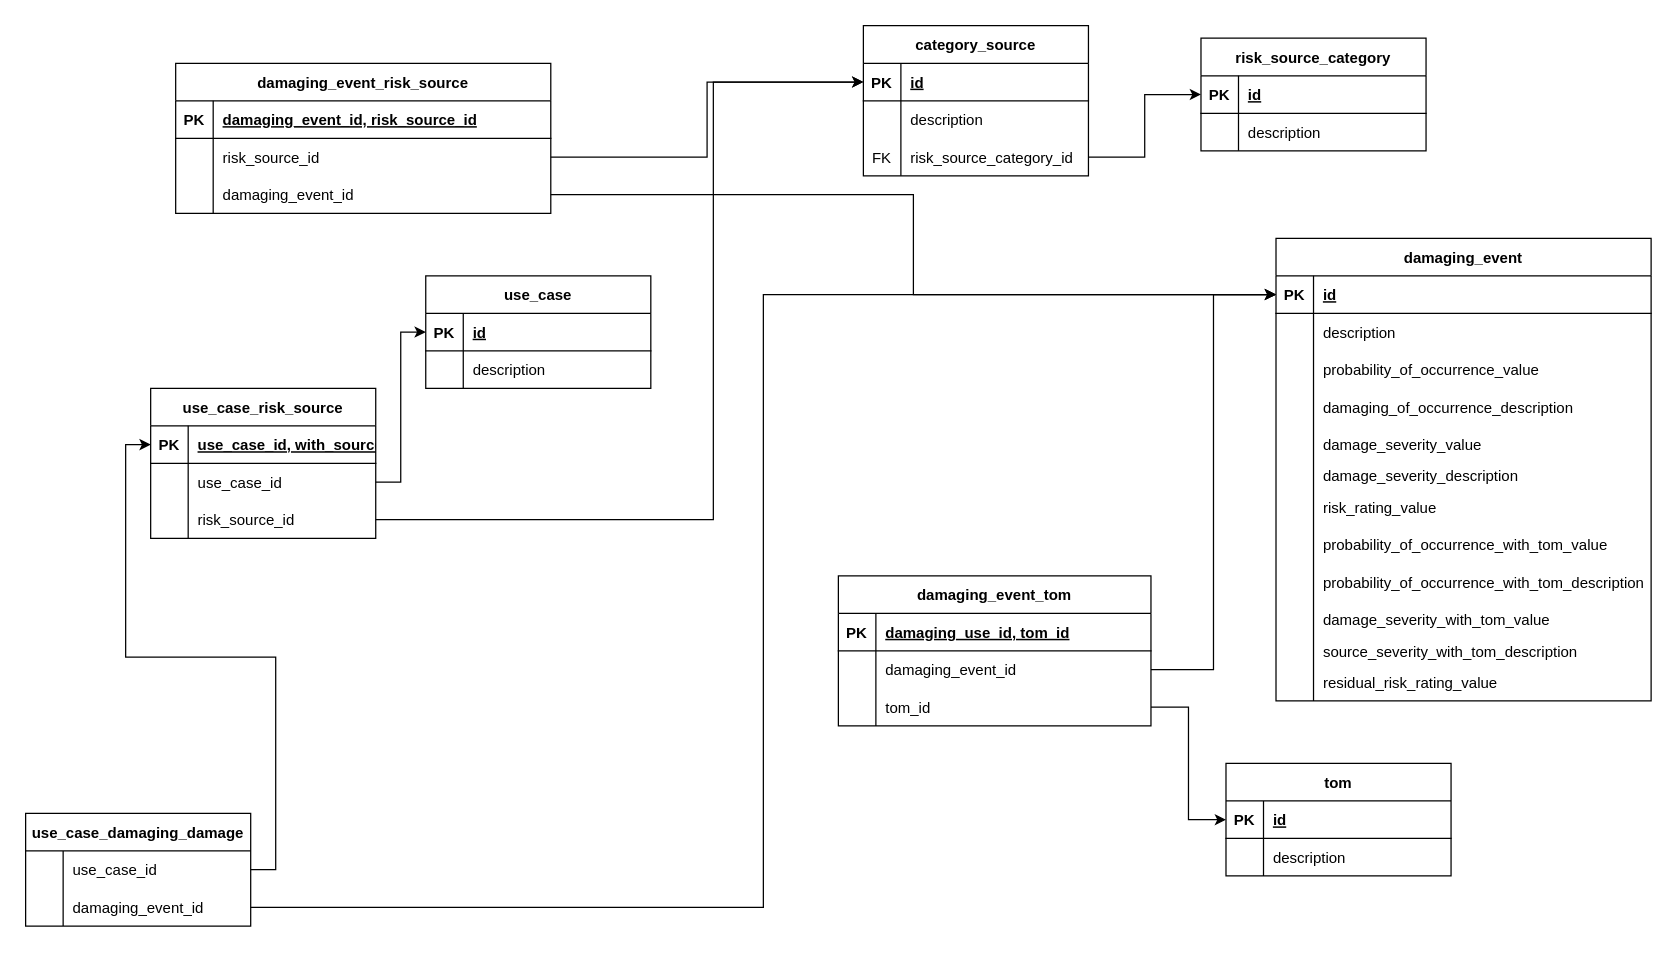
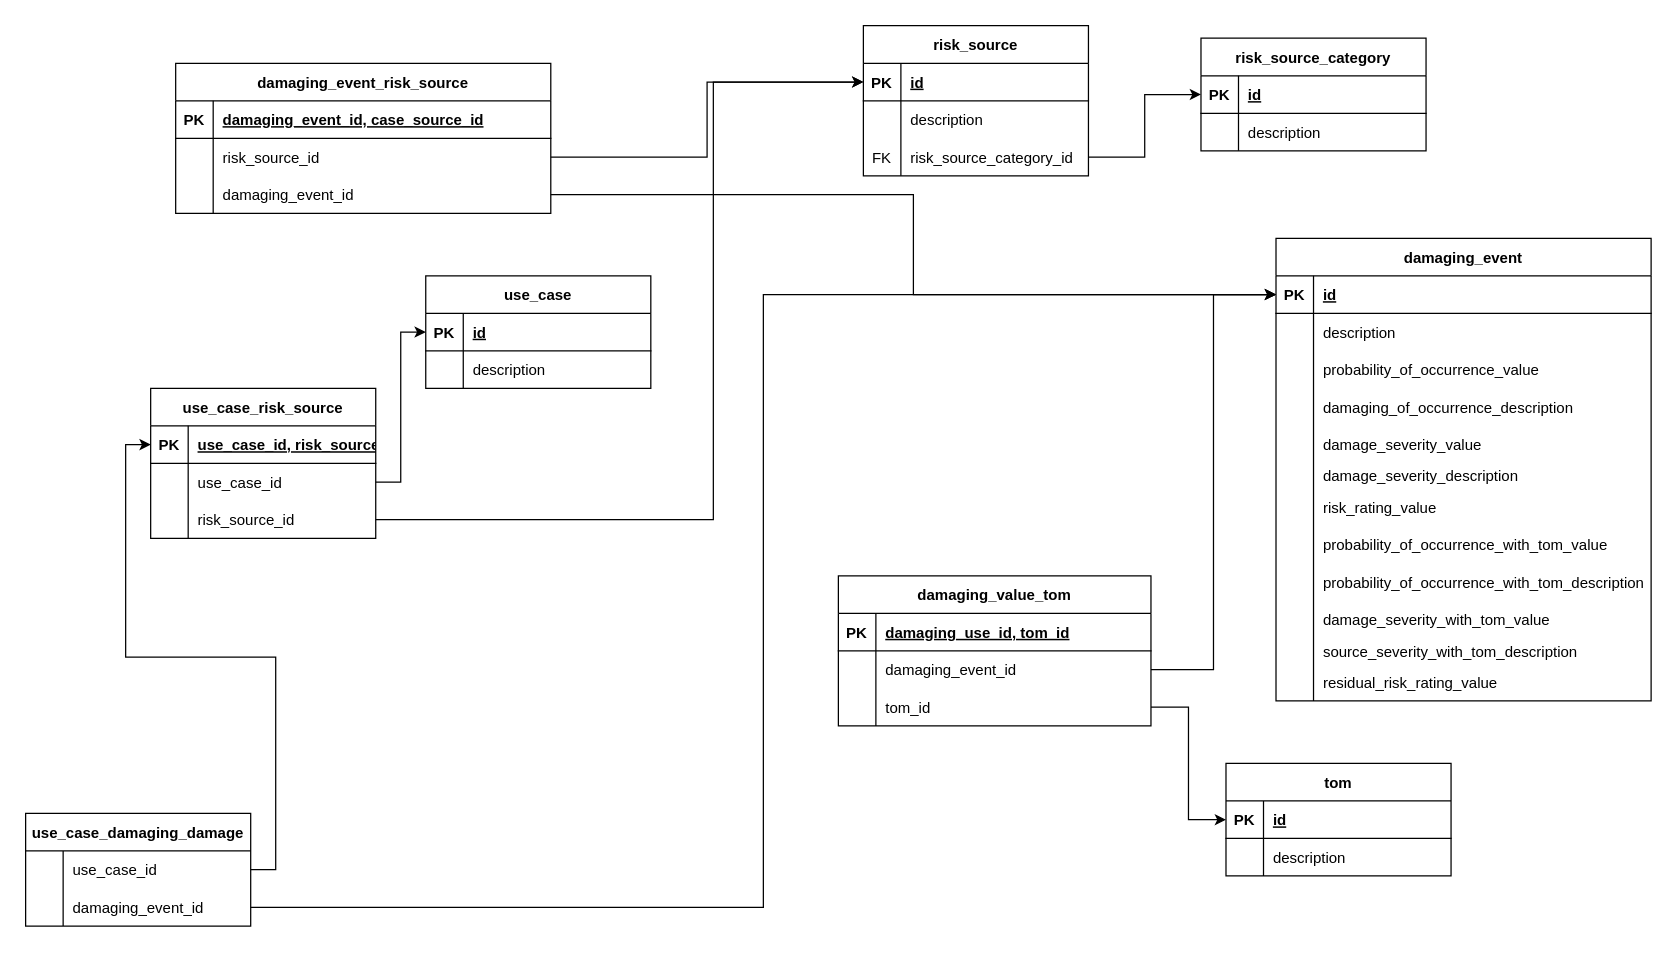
- <mxCell id="9" value="category_source" style="shape=table;startSize=30;container=1;collapsible=1;childLayout=tableLayout;fixedRows=1;rowLines=0;fontStyle=1;align=center;resizeLast=1;" vertex="1" parent="1"><mxGeometry x="690" y="20" width="180" height="120" as="geometry" /></mxCell>
+ <mxCell id="9" value="risk_source" style="shape=table;startSize=30;container=1;collapsible=1;childLayout=tableLayout;fixedRows=1;rowLines=0;fontStyle=1;align=center;resizeLast=1;" vertex="1" parent="1"><mxGeometry x="690" y="20" width="180" height="120" as="geometry" /></mxCell>
- <mxCell id="79" value="damaging_event_id, risk_source_id" style="shape=partialRectangle;connectable=0;fillColor=none;top=0;left=0;bottom=0;right=0;align=left;spacingLeft=6;fontStyle=5;overflow=hidden;" vertex="1" parent="77"><mxGeometry x="30" width="270" height="30" as="geometry"><mxRectangle width="270" height="30" as="alternateBounds" /></mxGeometry></mxCell>
+ <mxCell id="79" value="damaging_event_id, case_source_id" style="shape=partialRectangle;connectable=0;fillColor=none;top=0;left=0;bottom=0;right=0;align=left;spacingLeft=6;fontStyle=5;overflow=hidden;" vertex="1" parent="77"><mxGeometry x="30" width="270" height="30" as="geometry"><mxRectangle width="270" height="30" as="alternateBounds" /></mxGeometry></mxCell>
- <mxCell id="91" value="use_case_id, with_source_id" style="shape=partialRectangle;connectable=0;fillColor=none;top=0;left=0;bottom=0;right=0;align=left;spacingLeft=6;fontStyle=5;overflow=hidden;" vertex="1" parent="89"><mxGeometry x="30" width="150" height="30" as="geometry"><mxRectangle width="150" height="30" as="alternateBounds" /></mxGeometry></mxCell>
+ <mxCell id="91" value="use_case_id, risk_source_id" style="shape=partialRectangle;connectable=0;fillColor=none;top=0;left=0;bottom=0;right=0;align=left;spacingLeft=6;fontStyle=5;overflow=hidden;" vertex="1" parent="89"><mxGeometry x="30" width="150" height="30" as="geometry"><mxRectangle width="150" height="30" as="alternateBounds" /></mxGeometry></mxCell>
- <mxCell id="64" value="damaging_event_tom" style="shape=table;startSize=30;container=1;collapsible=1;childLayout=tableLayout;fixedRows=1;rowLines=0;fontStyle=1;align=center;resizeLast=1;" vertex="1" parent="1"><mxGeometry x="670" y="460" width="250" height="120" as="geometry" /></mxCell>
+ <mxCell id="64" value="damaging_value_tom" style="shape=table;startSize=30;container=1;collapsible=1;childLayout=tableLayout;fixedRows=1;rowLines=0;fontStyle=1;align=center;resizeLast=1;" vertex="1" parent="1"><mxGeometry x="670" y="460" width="250" height="120" as="geometry" /></mxCell>
